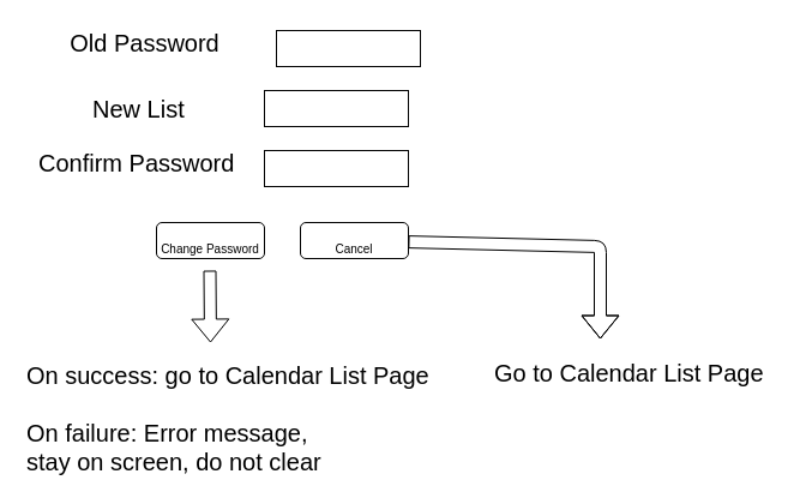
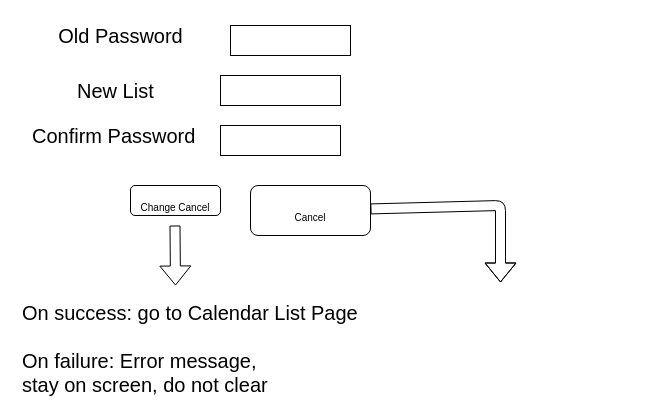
- <mxCell id="6" value="&lt;font size=&quot;1&quot;&gt;Change Password&lt;/font&gt;" style="rounded=1;whiteSpace=wrap;html=1;strokeColor=#000000;fontSize=30;" parent="1" vertex="1"><mxGeometry x="130" y="185" width="90" height="30" as="geometry" /></mxCell>
+ <mxCell id="6" value="&lt;font size=&quot;1&quot;&gt;Change Cancel&lt;/font&gt;" style="rounded=1;whiteSpace=wrap;html=1;strokeColor=#000000;fontSize=30;" parent="1" vertex="1"><mxGeometry x="130" y="185" width="90" height="30" as="geometry" /></mxCell>
- <mxCell id="7" value="&lt;font size=&quot;1&quot;&gt;Cancel&lt;/font&gt;" style="rounded=1;whiteSpace=wrap;html=1;strokeColor=#000000;fontSize=30;" parent="1" vertex="1"><mxGeometry x="250" y="185" width="90" height="30" as="geometry" /></mxCell>
+ <mxCell id="7" value="&lt;font size=&quot;1&quot;&gt;Cancel&lt;/font&gt;" style="rounded=1;whiteSpace=wrap;html=1;strokeColor=#000000;fontSize=30;" parent="1" vertex="1"><mxGeometry x="250" y="185" width="120" height="50" as="geometry" /></mxCell>
- <mxCell id="11" value="Go to Calendar List Page" style="text;html=1;align=left;verticalAlign=middle;resizable=0;points=[];autosize=1;fontSize=20;" parent="1" vertex="1"><mxGeometry x="410" y="295" width="240" height="30" as="geometry" /></mxCell>
